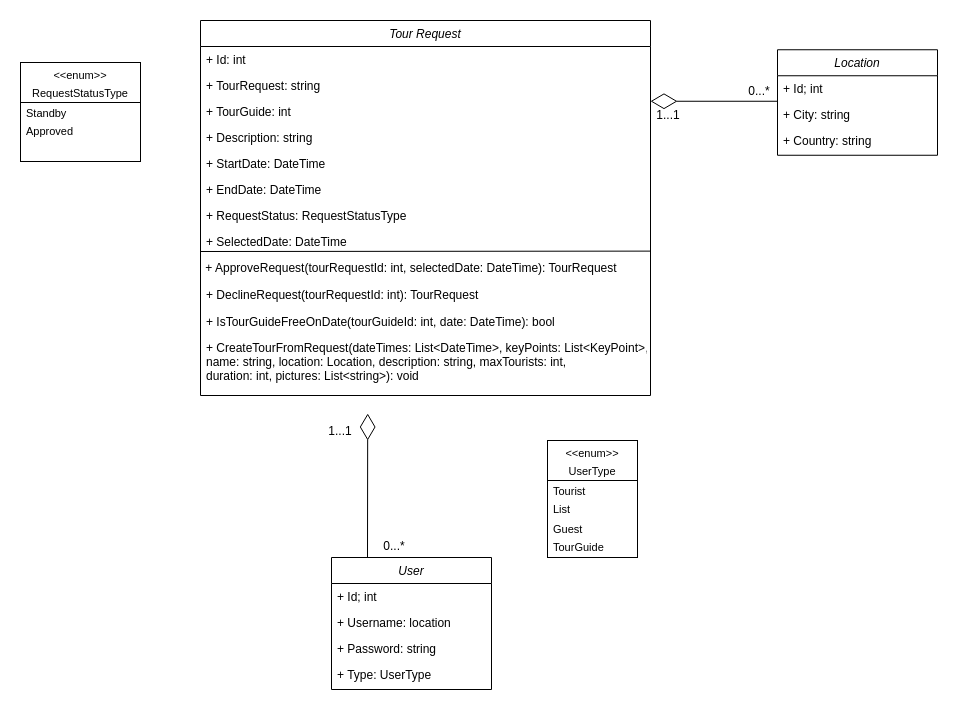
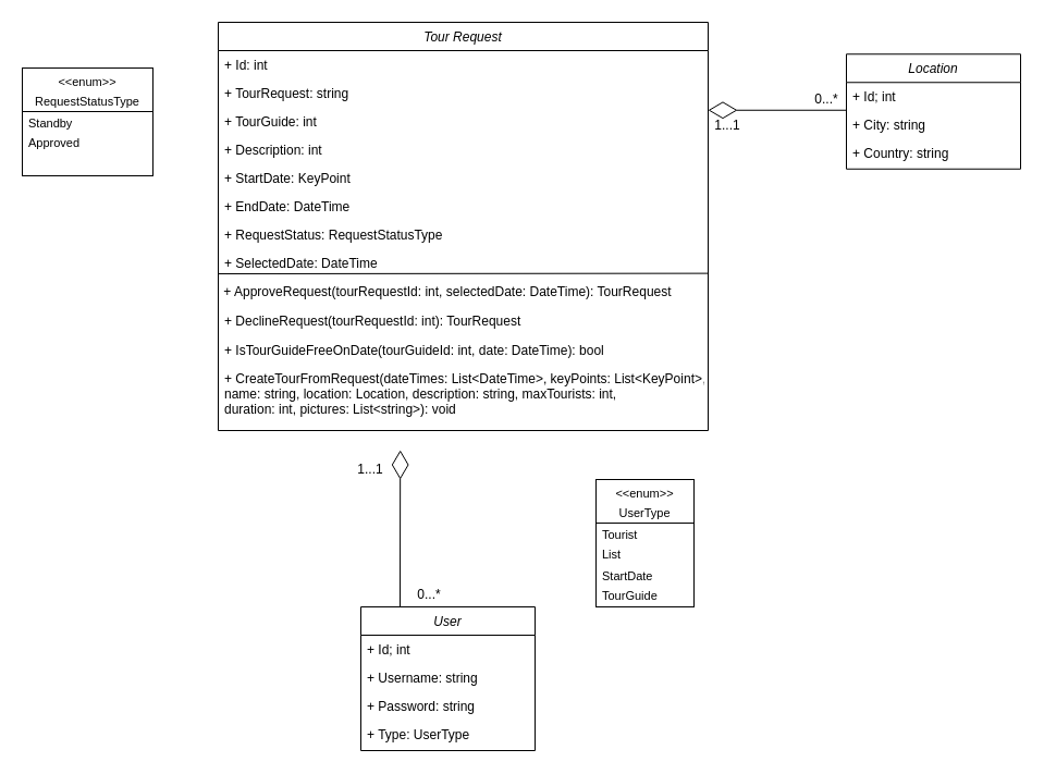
- <mxCell id="6" value="+ Description: string" style="text;align=left;verticalAlign=top;spacingLeft=4;spacingRight=4;overflow=hidden;rotatable=0;points=[[0,0.5],[1,0.5]];portConstraint=eastwest;rounded=0;shadow=0;html=0;" parent="2" vertex="1"><mxGeometry y="104" width="450" height="26" as="geometry" /></mxCell>
+ <mxCell id="6" value="+ Description: int" style="text;align=left;verticalAlign=top;spacingLeft=4;spacingRight=4;overflow=hidden;rotatable=0;points=[[0,0.5],[1,0.5]];portConstraint=eastwest;rounded=0;shadow=0;html=0;" parent="2" vertex="1"><mxGeometry y="104" width="450" height="26" as="geometry" /></mxCell>
- <mxCell id="7" value="+ StartDate: DateTime" style="text;align=left;verticalAlign=top;spacingLeft=4;spacingRight=4;overflow=hidden;rotatable=0;points=[[0,0.5],[1,0.5]];portConstraint=eastwest;rounded=0;shadow=0;html=0;" parent="2" vertex="1"><mxGeometry y="130" width="450" height="26" as="geometry" /></mxCell>
+ <mxCell id="7" value="+ StartDate: KeyPoint" style="text;align=left;verticalAlign=top;spacingLeft=4;spacingRight=4;overflow=hidden;rotatable=0;points=[[0,0.5],[1,0.5]];portConstraint=eastwest;rounded=0;shadow=0;html=0;" parent="2" vertex="1"><mxGeometry y="130" width="450" height="26" as="geometry" /></mxCell>
- <mxCell id="34" value="Guest" style="text;align=left;verticalAlign=top;spacingLeft=4;spacingRight=4;overflow=hidden;rotatable=0;points=[[0,0.5],[1,0.5]];portConstraint=eastwest;rounded=0;shadow=0;html=0;fontSize=11;" parent="1" vertex="1"><mxGeometry x="547" y="516" width="90" height="23" as="geometry" /></mxCell>
+ <mxCell id="34" value="StartDate" style="text;align=left;verticalAlign=top;spacingLeft=4;spacingRight=4;overflow=hidden;rotatable=0;points=[[0,0.5],[1,0.5]];portConstraint=eastwest;rounded=0;shadow=0;html=0;fontSize=11;" parent="1" vertex="1"><mxGeometry x="547" y="516" width="90" height="23" as="geometry" /></mxCell>
- <mxCell id="18" value="+ Username: location" style="text;align=left;verticalAlign=top;spacingLeft=4;spacingRight=4;overflow=hidden;rotatable=0;points=[[0,0.5],[1,0.5]];portConstraint=eastwest;rounded=0;shadow=0;html=0;" parent="16" vertex="1"><mxGeometry y="52" width="160" height="26" as="geometry" /></mxCell>
+ <mxCell id="18" value="+ Username: string" style="text;align=left;verticalAlign=top;spacingLeft=4;spacingRight=4;overflow=hidden;rotatable=0;points=[[0,0.5],[1,0.5]];portConstraint=eastwest;rounded=0;shadow=0;html=0;" parent="16" vertex="1"><mxGeometry y="52" width="160" height="26" as="geometry" /></mxCell>
